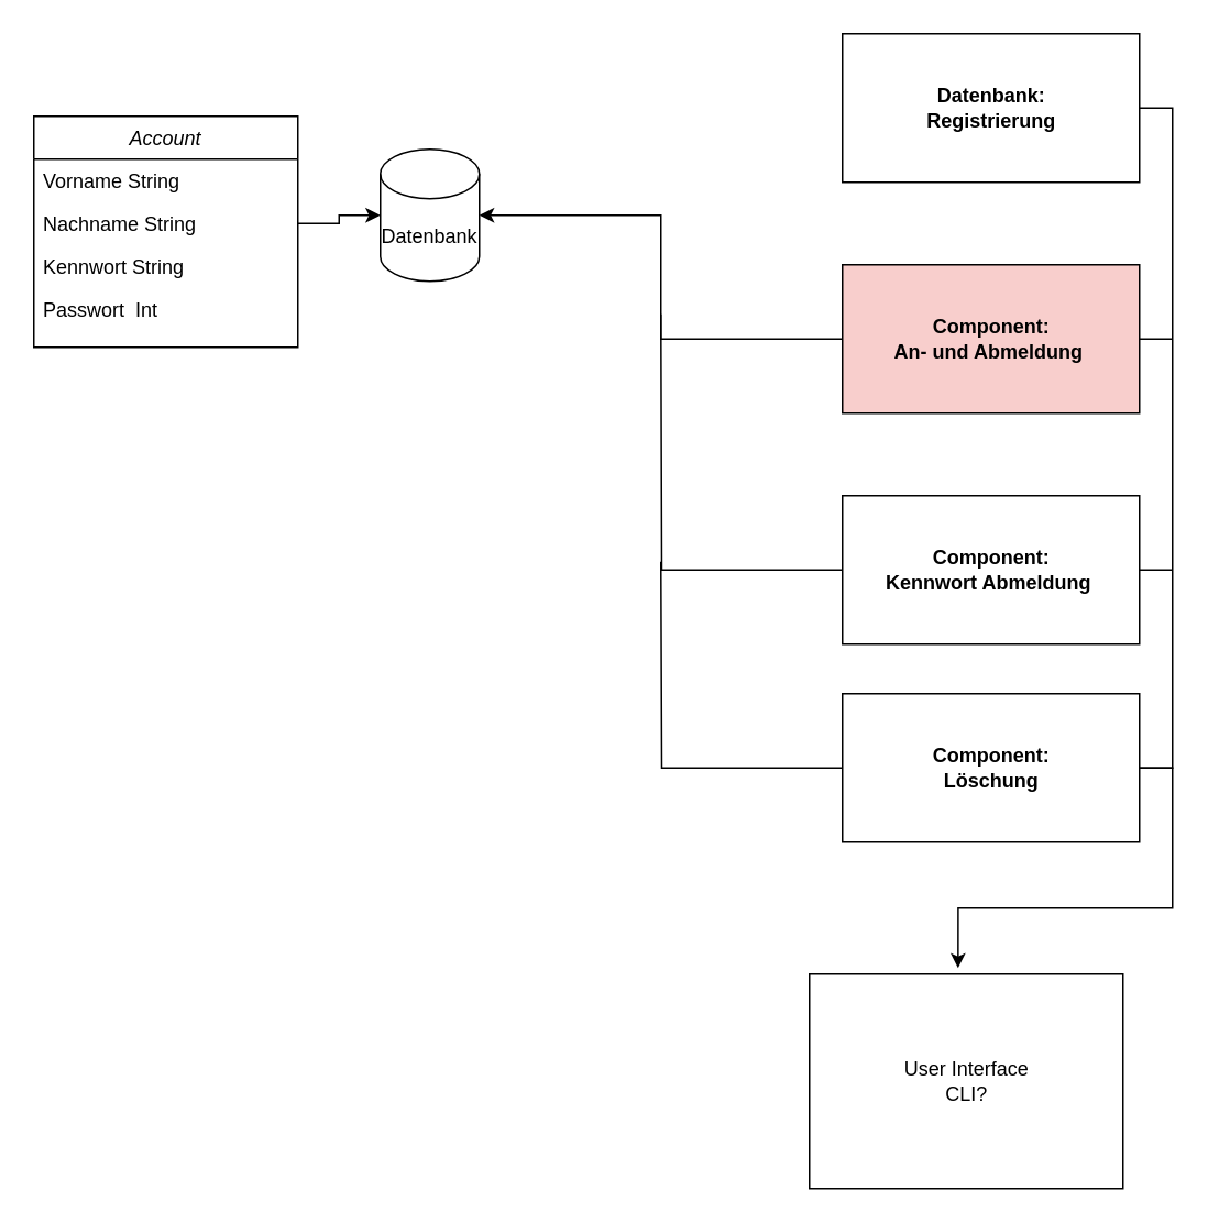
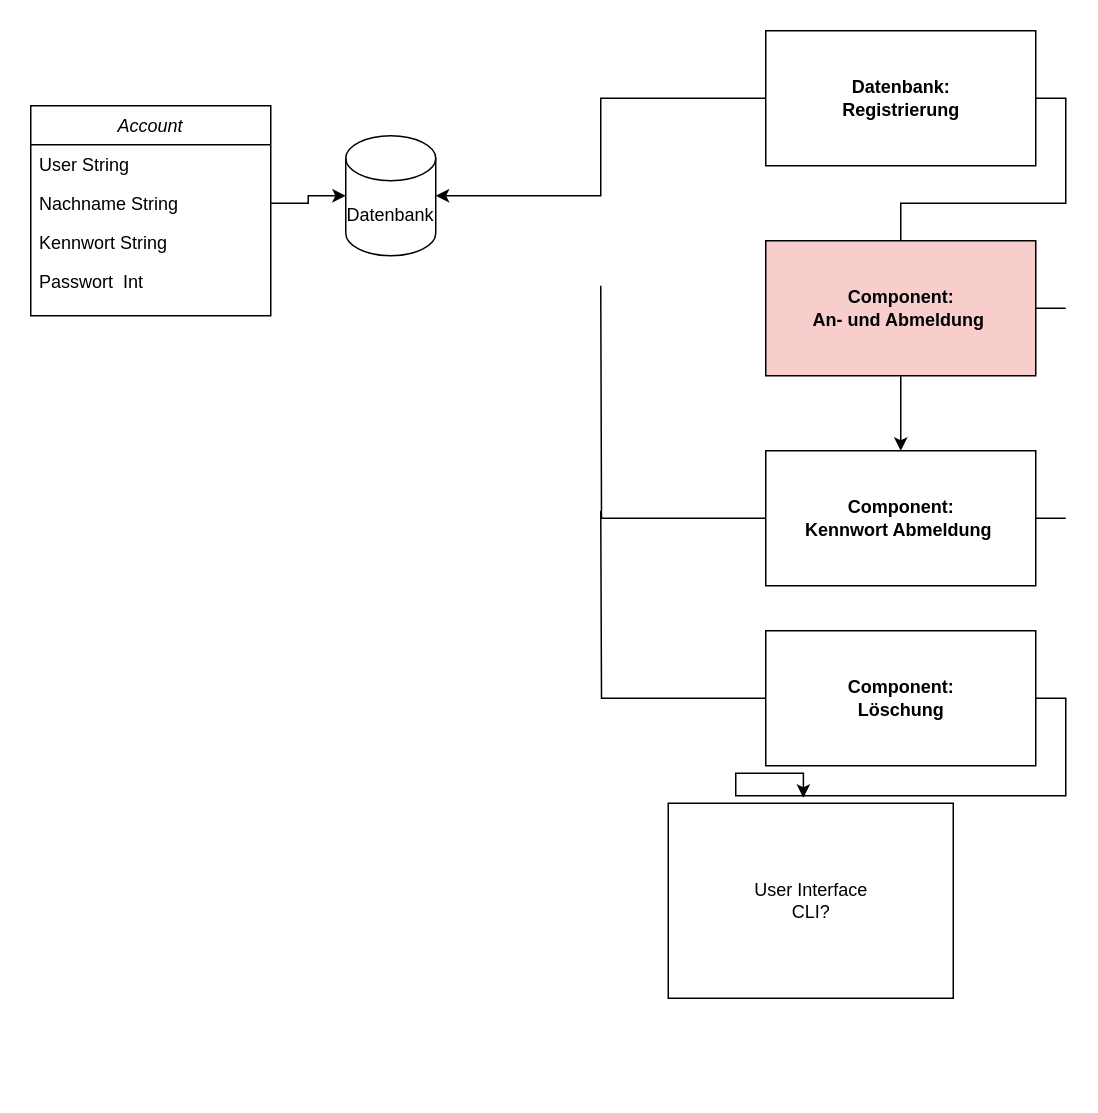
+ <mxCell id="7" style="edgeStyle=orthogonalEdgeStyle;rounded=0;orthogonalLoop=1;jettySize=auto;html=1;entryX=1;entryY=0.5;entryDx=0;entryDy=0;entryPerimeter=0;" edge="1" parent="1" source="9" target="10"><mxGeometry relative="1" as="geometry" /></mxCell>
- <mxCell id="3" value="Vorname String" style="text;align=left;verticalAlign=top;spacingLeft=4;spacingRight=4;overflow=hidden;rotatable=0;points=[[0,0.5],[1,0.5]];portConstraint=eastwest;" vertex="1" parent="2"><mxGeometry y="26" width="160" height="26" as="geometry" /></mxCell>
+ <mxCell id="3" value="User String" style="text;align=left;verticalAlign=top;spacingLeft=4;spacingRight=4;overflow=hidden;rotatable=0;points=[[0,0.5],[1,0.5]];portConstraint=eastwest;" vertex="1" parent="2"><mxGeometry y="26" width="160" height="26" as="geometry" /></mxCell>
- <mxCell id="12" style="edgeStyle=orthogonalEdgeStyle;rounded=0;orthogonalLoop=1;jettySize=auto;html=1;entryX=1;entryY=0.5;entryDx=0;entryDy=0;entryPerimeter=0;" edge="1" parent="1" source="14" target="10"><mxGeometry relative="1" as="geometry" /></mxCell>
+ <mxCell id="12" style="edgeStyle=orthogonalEdgeStyle;rounded=0;orthogonalLoop=1;jettySize=auto;html=1;" edge="1" parent="1" source="14" target="17"><mxGeometry relative="1" as="geometry" /></mxCell>
- <mxCell id="8" style="edgeStyle=orthogonalEdgeStyle;rounded=0;orthogonalLoop=1;jettySize=auto;html=1;exitX=1;exitY=0.5;exitDx=0;exitDy=0;endArrow=none;endFill=0;entryX=1;entryY=0.5;entryDx=0;entryDy=0;" edge="1" parent="1" source="9" target="20"><mxGeometry relative="1" as="geometry"><mxPoint x="730" y="480" as="targetPoint" /></mxGeometry></mxCell>
+ <mxCell id="8" style="edgeStyle=orthogonalEdgeStyle;rounded=0;orthogonalLoop=1;jettySize=auto;html=1;exitX=1;exitY=0.5;exitDx=0;exitDy=0;endArrow=none;endFill=0;" edge="1" parent="1" source="9" target="14"><mxGeometry relative="1" as="geometry"><mxPoint x="730" y="480" as="targetPoint" /></mxGeometry></mxCell>
- <mxCell id="21" value="User Interface&lt;br&gt;CLI?" style="html=1;" vertex="1" parent="1"><mxGeometry x="490" y="590" width="190" height="130" as="geometry" /></mxCell>
+ <mxCell id="21" value="User Interface&lt;br&gt;CLI?" style="html=1;" vertex="1" parent="1"><mxGeometry x="445" y="535" width="190" height="130" as="geometry" /></mxCell>
